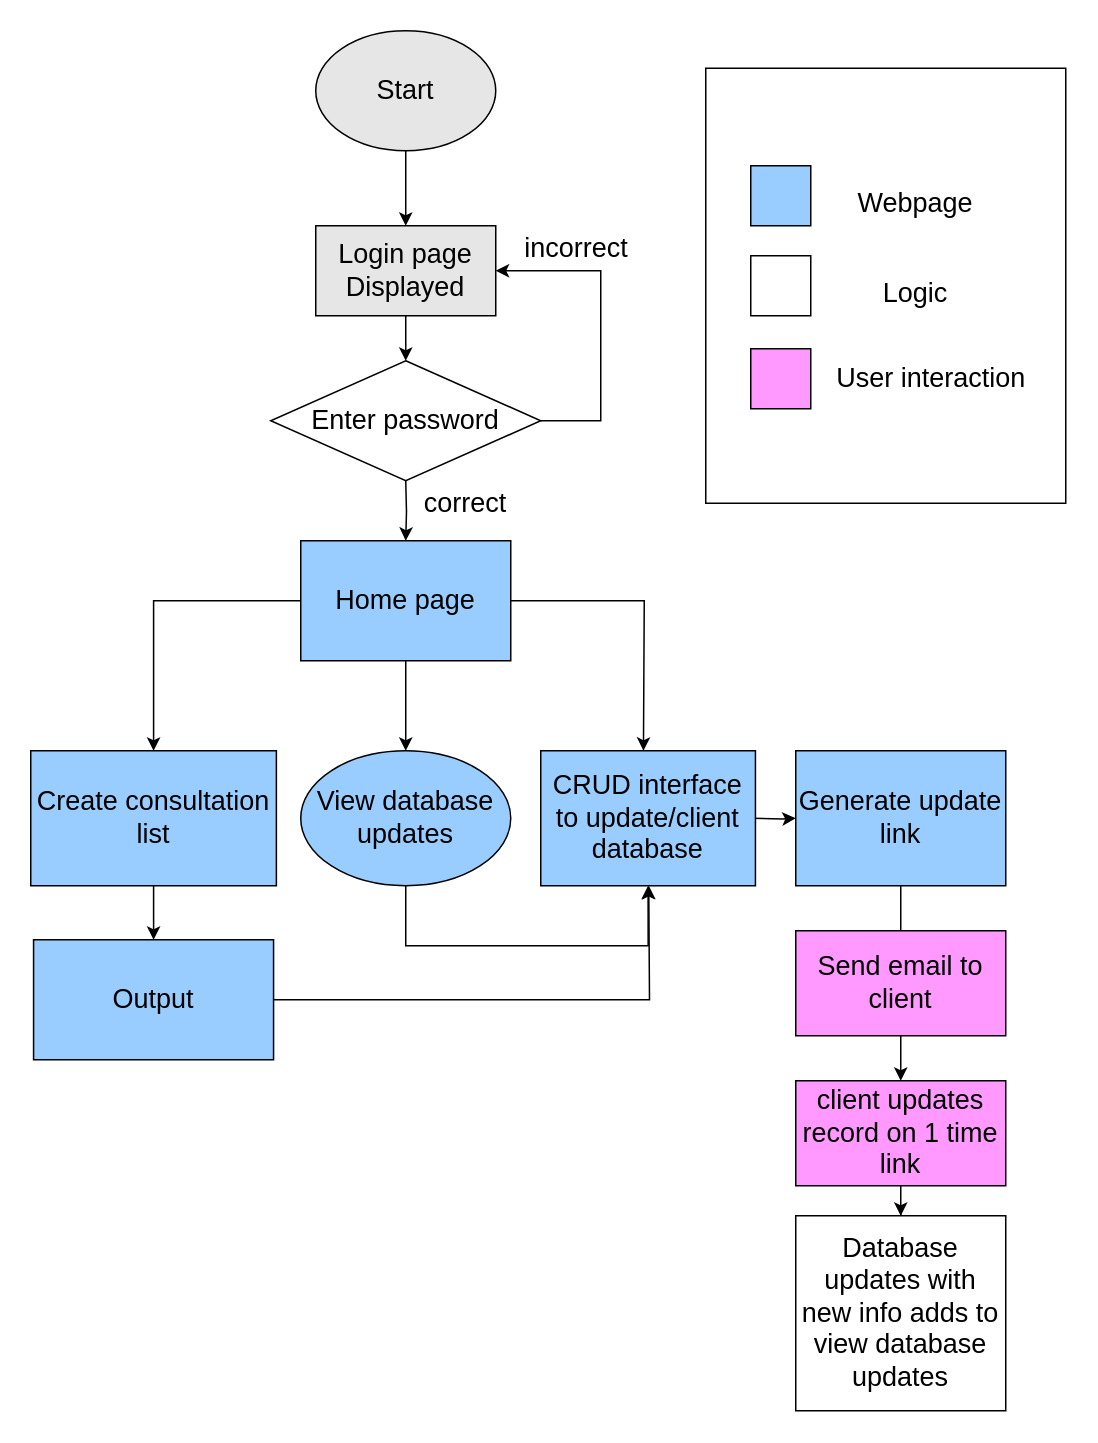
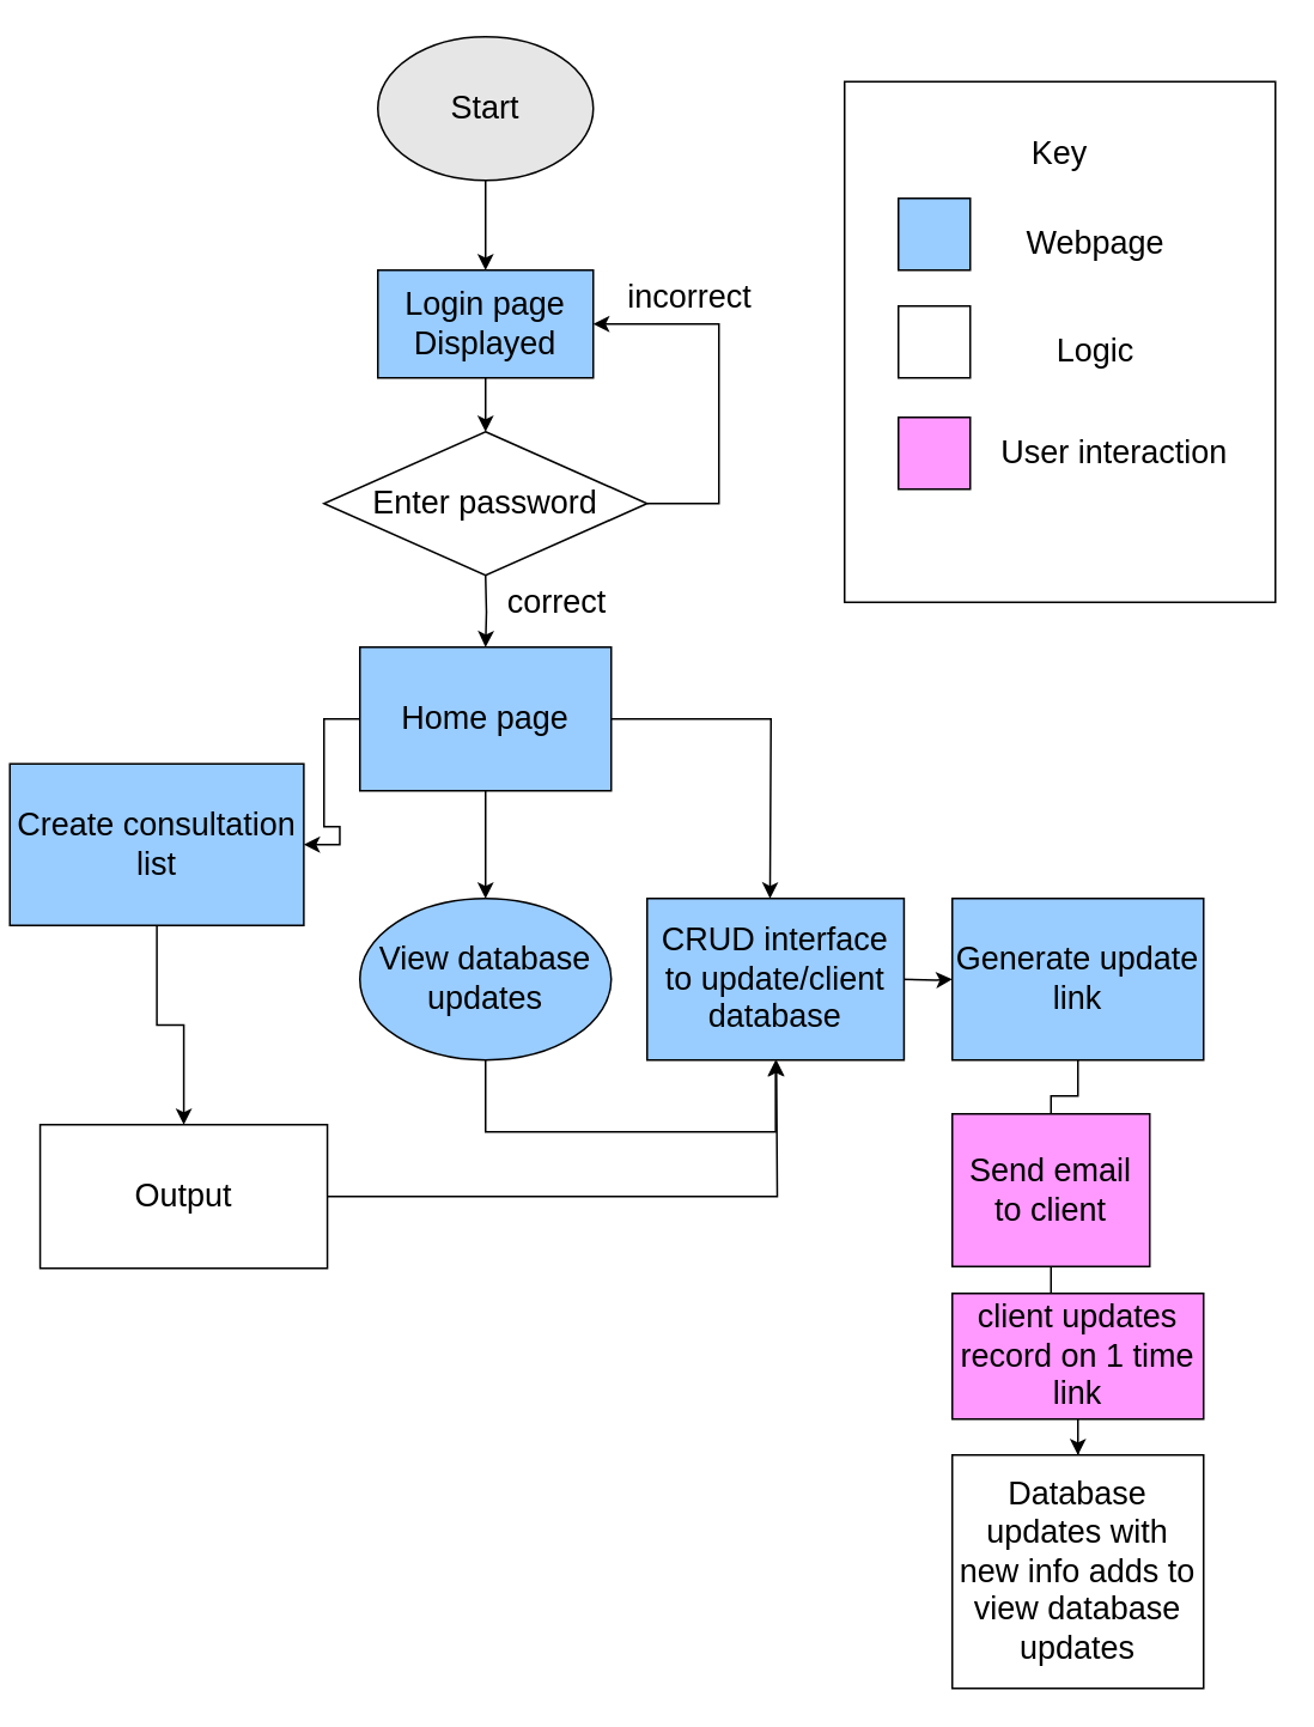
+ <mxCell id="31" value="Key" style="text;html=1;strokeColor=none;fillColor=none;align=center;verticalAlign=middle;whiteSpace=wrap;rounded=0;fontSize=18;" vertex="1" parent="1"><mxGeometry x="560" y="70" width="60" height="30" as="geometry" /></mxCell>
- <mxCell id="5" value="Login page Displayed" style="rounded=0;whiteSpace=wrap;html=1;fontSize=18;fillColor=#e6e6e6;" vertex="1" parent="1"><mxGeometry x="210" y="150" width="120" height="60" as="geometry" /></mxCell>
+ <mxCell id="5" value="Login page Displayed" style="rounded=0;whiteSpace=wrap;html=1;fontSize=18;fillColor=#99CCFF;" vertex="1" parent="1"><mxGeometry x="210" y="150" width="120" height="60" as="geometry" /></mxCell>
- <mxCell id="15" value="Create consultation list" style="rounded=0;whiteSpace=wrap;html=1;fontSize=18;fillColor=#99CCFF;" vertex="1" parent="1"><mxGeometry x="20" y="500" width="163.75" height="90" as="geometry" /></mxCell>
+ <mxCell id="15" value="Create consultation list" style="rounded=0;whiteSpace=wrap;html=1;fontSize=18;fillColor=#99CCFF;" vertex="1" parent="1"><mxGeometry x="5" y="425" width="163.75" height="90" as="geometry" /></mxCell>
- <mxCell id="23" value="Send email to client" style="rounded=0;whiteSpace=wrap;html=1;fontSize=18;fillColor=#FF99FF;" vertex="1" parent="1"><mxGeometry x="530" y="620" width="140" height="70" as="geometry" /></mxCell>
+ <mxCell id="23" value="Send email to client" style="rounded=0;whiteSpace=wrap;html=1;fontSize=18;fillColor=#FF99FF;" vertex="1" parent="1"><mxGeometry x="530" y="620" width="110" height="85" as="geometry" /></mxCell>
- <mxCell id="29" value="Output" style="whiteSpace=wrap;html=1;rounded=0;fontSize=18;fillColor=#99CCFF;" vertex="1" parent="1"><mxGeometry x="21.88" y="626" width="160" height="80" as="geometry" /></mxCell>
+ <mxCell id="29" value="Output" style="whiteSpace=wrap;html=1;rounded=0;fontSize=18;fillColor=#ffffff;" vertex="1" parent="1"><mxGeometry x="21.88" y="626" width="160" height="80" as="geometry" /></mxCell>
